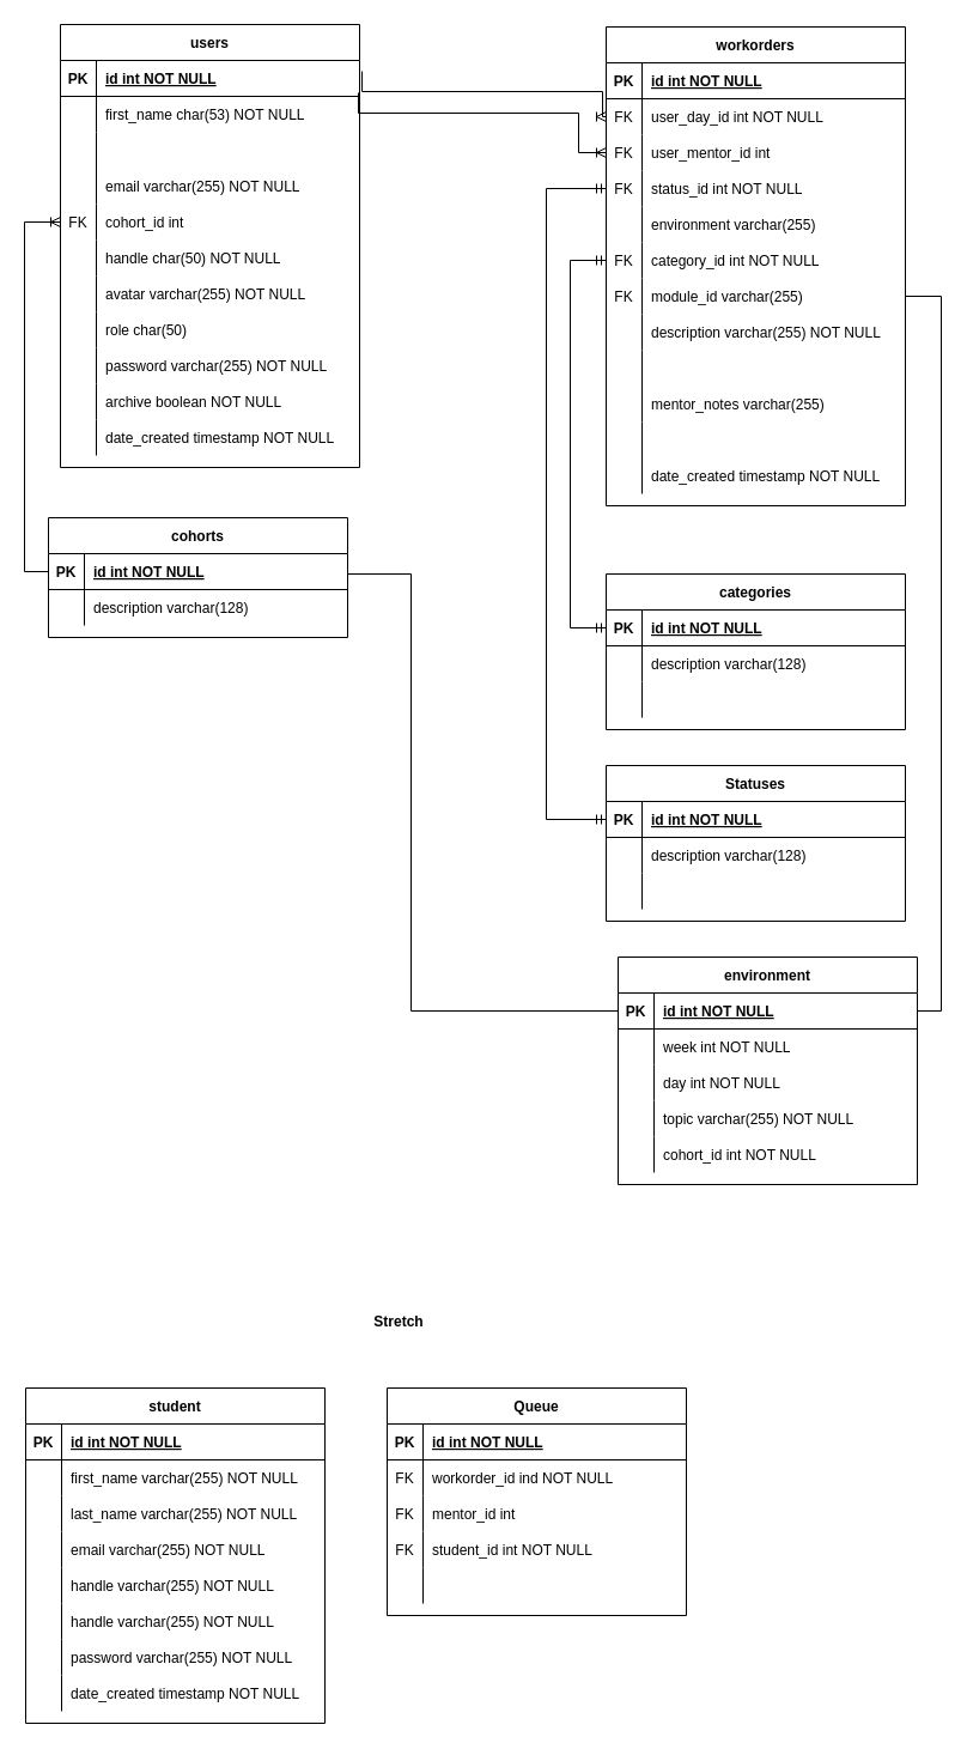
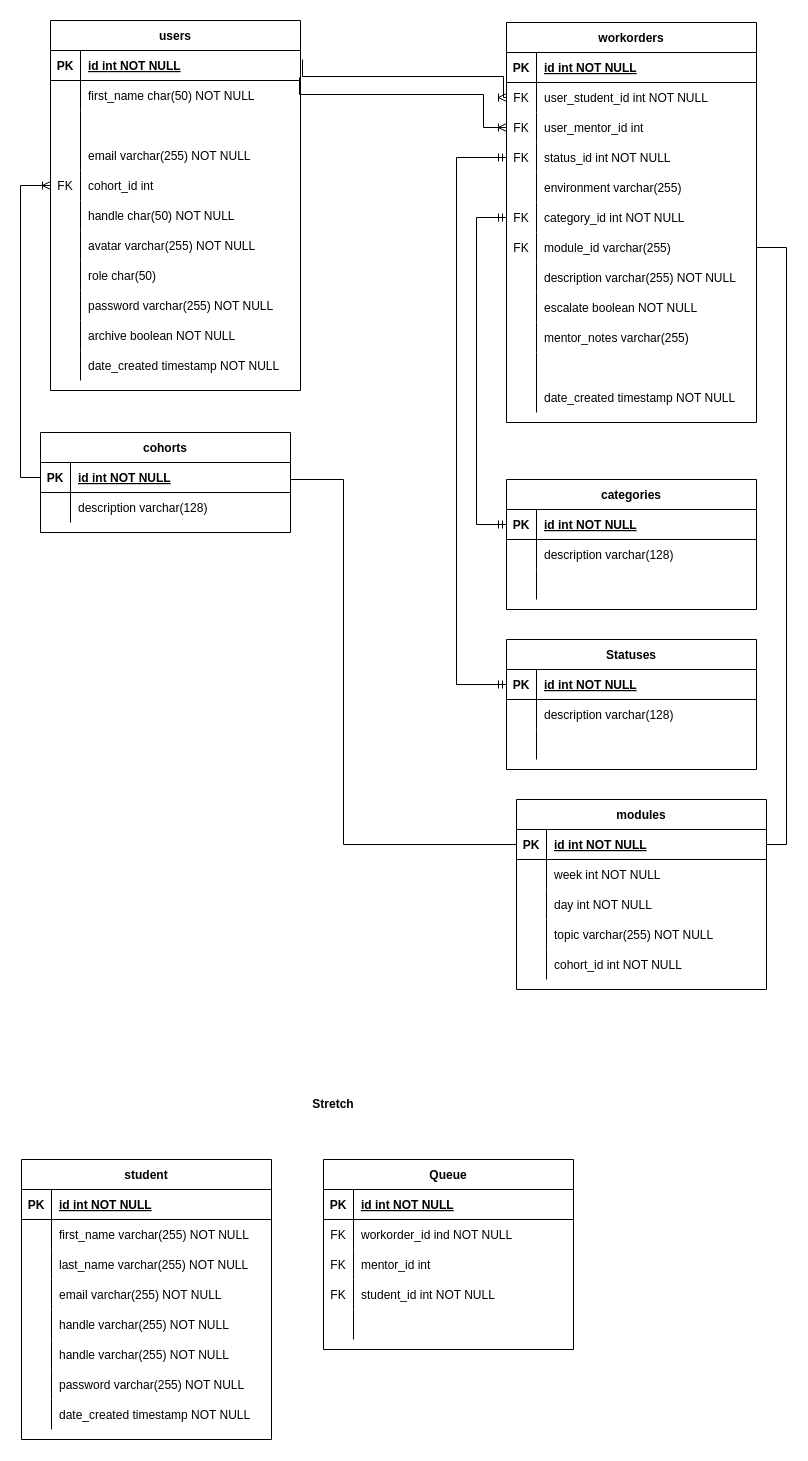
- <mxCell id="87" value="first_name char(53) NOT NULL" style="shape=partialRectangle;overflow=hidden;connectable=0;fillColor=none;top=0;left=0;bottom=0;right=0;align=left;spacingLeft=6;" parent="85" vertex="1"><mxGeometry x="30" width="220" height="30" as="geometry"><mxRectangle width="220" height="30" as="alternateBounds" /></mxGeometry></mxCell>
+ <mxCell id="87" value="first_name char(50) NOT NULL" style="shape=partialRectangle;overflow=hidden;connectable=0;fillColor=none;top=0;left=0;bottom=0;right=0;align=left;spacingLeft=6;" parent="85" vertex="1"><mxGeometry x="30" width="220" height="30" as="geometry"><mxRectangle width="220" height="30" as="alternateBounds" /></mxGeometry></mxCell>
- <mxCell id="8" value="user_day_id int NOT NULL" style="shape=partialRectangle;overflow=hidden;connectable=0;fillColor=none;top=0;left=0;bottom=0;right=0;align=left;spacingLeft=6;" parent="6" vertex="1"><mxGeometry x="30" width="220" height="30" as="geometry"><mxRectangle width="220" height="30" as="alternateBounds" /></mxGeometry></mxCell>
+ <mxCell id="8" value="user_student_id int NOT NULL" style="shape=partialRectangle;overflow=hidden;connectable=0;fillColor=none;top=0;left=0;bottom=0;right=0;align=left;spacingLeft=6;" parent="6" vertex="1"><mxGeometry x="30" width="220" height="30" as="geometry"><mxRectangle width="220" height="30" as="alternateBounds" /></mxGeometry></mxCell>
+ <mxCell id="29" value="escalate boolean NOT NULL" style="shape=partialRectangle;overflow=hidden;connectable=0;fillColor=none;top=0;left=0;bottom=0;right=0;align=left;spacingLeft=6;" parent="27" vertex="1"><mxGeometry x="30" width="220" height="30" as="geometry"><mxRectangle width="220" height="30" as="alternateBounds" /></mxGeometry></mxCell>
- <mxCell id="38" value="environment" style="shape=table;startSize=30;container=1;collapsible=1;childLayout=tableLayout;fixedRows=1;rowLines=0;fontStyle=1;align=center;resizeLast=1;" parent="1" vertex="1"><mxGeometry x="516" y="799" width="250" height="190" as="geometry" /></mxCell>
+ <mxCell id="38" value="modules" style="shape=table;startSize=30;container=1;collapsible=1;childLayout=tableLayout;fixedRows=1;rowLines=0;fontStyle=1;align=center;resizeLast=1;" parent="1" vertex="1"><mxGeometry x="516" y="799" width="250" height="190" as="geometry" /></mxCell>
